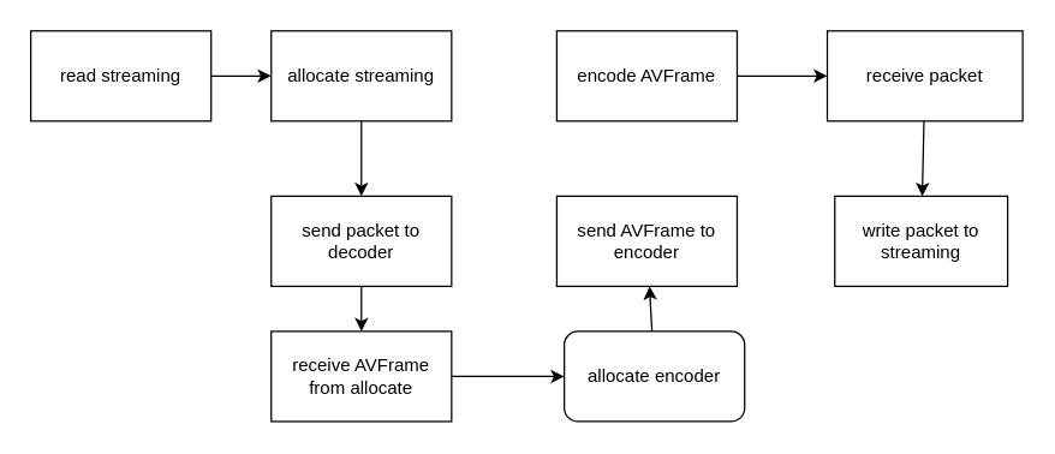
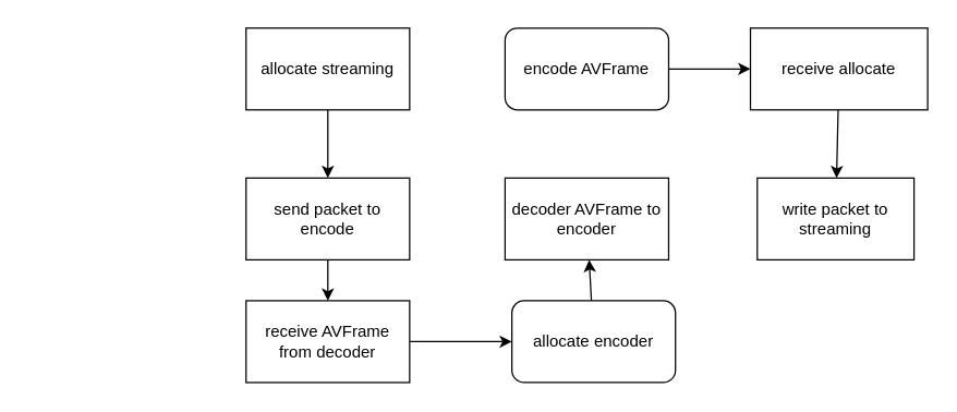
- <mxCell id="3" value="read streaming" style="rounded=0;whiteSpace=wrap;html=1;" vertex="1" parent="1"><mxGeometry x="20" y="20" width="120" height="60" as="geometry" /></mxCell>
- <mxCell id="2" value="" style="edgeStyle=none;html=1;" edge="1" parent="1" source="3" target="5"><mxGeometry relative="1" as="geometry" /></mxCell>
- <mxCell id="16" value="encode AVFrame" style="rounded=0;whiteSpace=wrap;html=1;" vertex="1" parent="1"><mxGeometry x="370" y="20" width="120" height="60" as="geometry" /></mxCell>
+ <mxCell id="16" value="encode AVFrame" style="whiteSpace=wrap;html=1;rounded=1;" vertex="1" parent="1"><mxGeometry x="370" y="20" width="120" height="60" as="geometry" /></mxCell>
- <mxCell id="11" value="receive packet" style="whiteSpace=wrap;html=1;rounded=0;" vertex="1" parent="1"><mxGeometry x="550" y="20" width="130" height="60" as="geometry" /></mxCell>
+ <mxCell id="11" value="receive allocate" style="whiteSpace=wrap;html=1;rounded=0;" vertex="1" parent="1"><mxGeometry x="550" y="20" width="130" height="60" as="geometry" /></mxCell>
- <mxCell id="7" value="send packet to decoder" style="whiteSpace=wrap;html=1;rounded=0;" vertex="1" parent="1"><mxGeometry x="180" y="130" width="120" height="60" as="geometry" /></mxCell>
+ <mxCell id="7" value="send packet to encode" style="whiteSpace=wrap;html=1;rounded=0;" vertex="1" parent="1"><mxGeometry x="180" y="130" width="120" height="60" as="geometry" /></mxCell>
- <mxCell id="9" value="send AVFrame to encoder" style="whiteSpace=wrap;html=1;rounded=0;" vertex="1" parent="1"><mxGeometry x="370" y="130" width="120" height="60" as="geometry" /></mxCell>
+ <mxCell id="9" value="decoder AVFrame to encoder" style="whiteSpace=wrap;html=1;rounded=0;" vertex="1" parent="1"><mxGeometry x="370" y="130" width="120" height="60" as="geometry" /></mxCell>
- <mxCell id="8" value="receive AVFrame from allocate" style="whiteSpace=wrap;html=1;rounded=0;" vertex="1" parent="1"><mxGeometry x="180" y="220" width="120" height="60" as="geometry" /></mxCell>
+ <mxCell id="8" value="receive AVFrame from decoder" style="whiteSpace=wrap;html=1;rounded=0;" vertex="1" parent="1"><mxGeometry x="180" y="220" width="120" height="60" as="geometry" /></mxCell>
